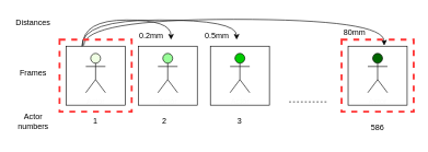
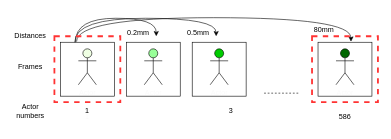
- <mxCell id="26" value="Distances" style="text;html=1;strokeColor=none;fillColor=none;align=center;verticalAlign=middle;whiteSpace=wrap;rounded=0;" vertex="1" parent="1"><mxGeometry x="20" y="20" width="60" height="30" as="geometry" /></mxCell>
+ <mxCell id="26" value="Distances" style="text;html=1;strokeColor=none;fillColor=none;align=center;verticalAlign=middle;whiteSpace=wrap;rounded=0;" vertex="1" parent="1"><mxGeometry x="20" y="45" width="60" height="30" as="geometry" /></mxCell>
- <mxCell id="15" value="2" style="text;html=1;strokeColor=none;fillColor=none;align=center;verticalAlign=middle;whiteSpace=wrap;rounded=0;dashed=1;fontFamily=Helvetica;fontColor=#000000;" vertex="1" parent="1"><mxGeometry x="220" y="170" width="60" height="30" as="geometry" /></mxCell>
- <mxCell id="16" value="3" style="text;html=1;strokeColor=none;fillColor=none;align=center;verticalAlign=middle;whiteSpace=wrap;rounded=0;dashed=1;fontFamily=Helvetica;fontColor=#000000;" vertex="1" parent="1"><mxGeometry x="335" y="170" width="60" height="30" as="geometry" /></mxCell>
+ <mxCell id="16" value="3" style="text;html=1;strokeColor=none;fillColor=none;align=center;verticalAlign=middle;whiteSpace=wrap;rounded=0;dashed=1;fontFamily=Helvetica;fontColor=#000000;" vertex="1" parent="1"><mxGeometry x="355" y="170" width="60" height="30" as="geometry" /></mxCell>
